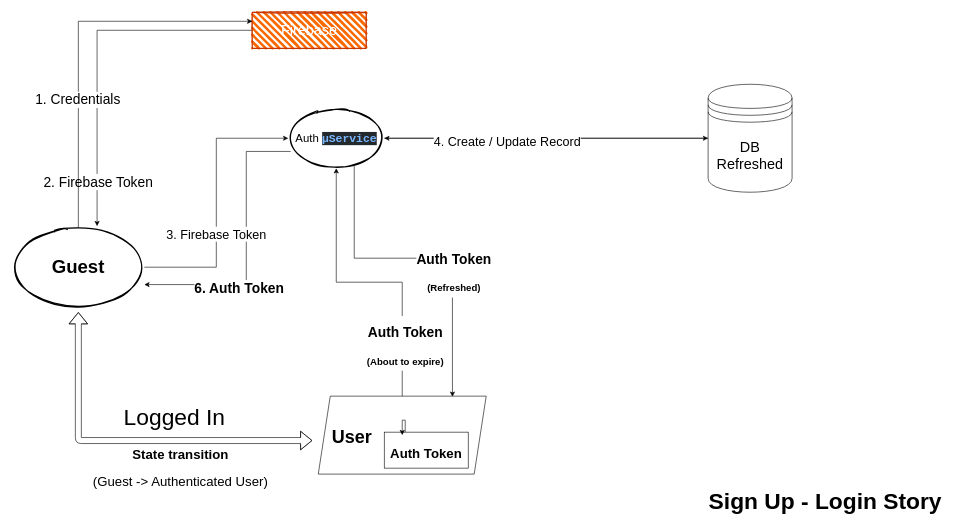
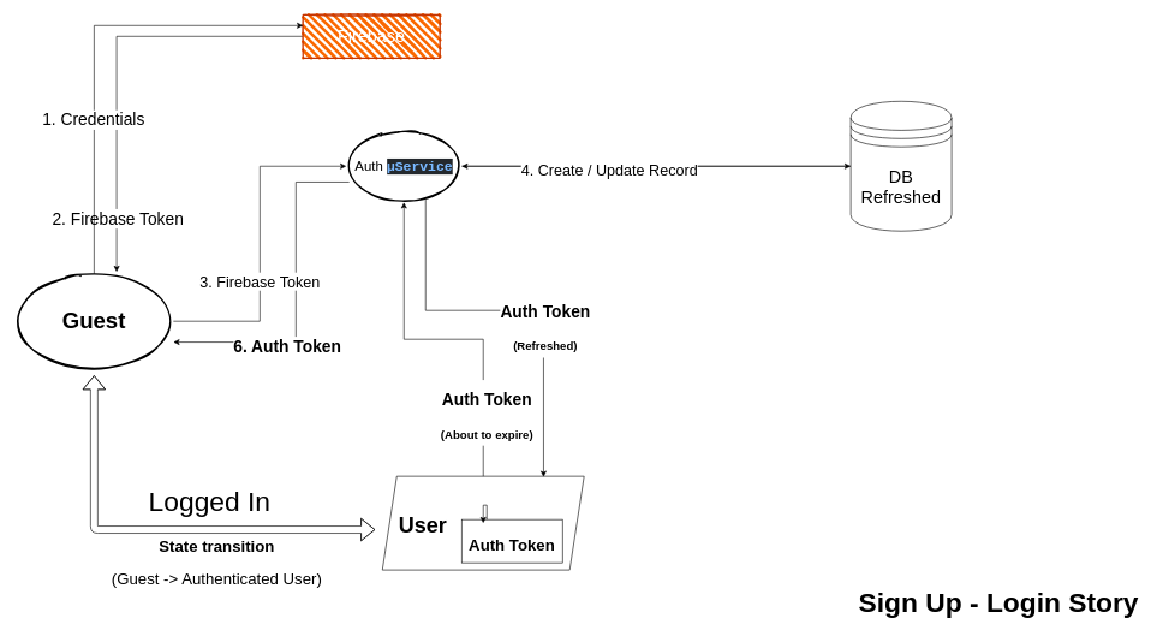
- <mxCell id="19" value="Sign Up - Login Story" style="text;html=1;align=center;verticalAlign=middle;resizable=0;points=[];autosize=1;fontSize=38;fontStyle=1" vertex="1" parent="1"><mxGeometry x="1175" y="810" width="400" height="50" as="geometry" /></mxCell>
+ <mxCell id="19" value="Sign Up - Login Story" style="text;html=1;align=center;verticalAlign=middle;resizable=0;points=[];autosize=1;fontSize=38;fontStyle=1" vertex="1" parent="1"><mxGeometry x="1185" y="810" width="400" height="50" as="geometry" /></mxCell>
